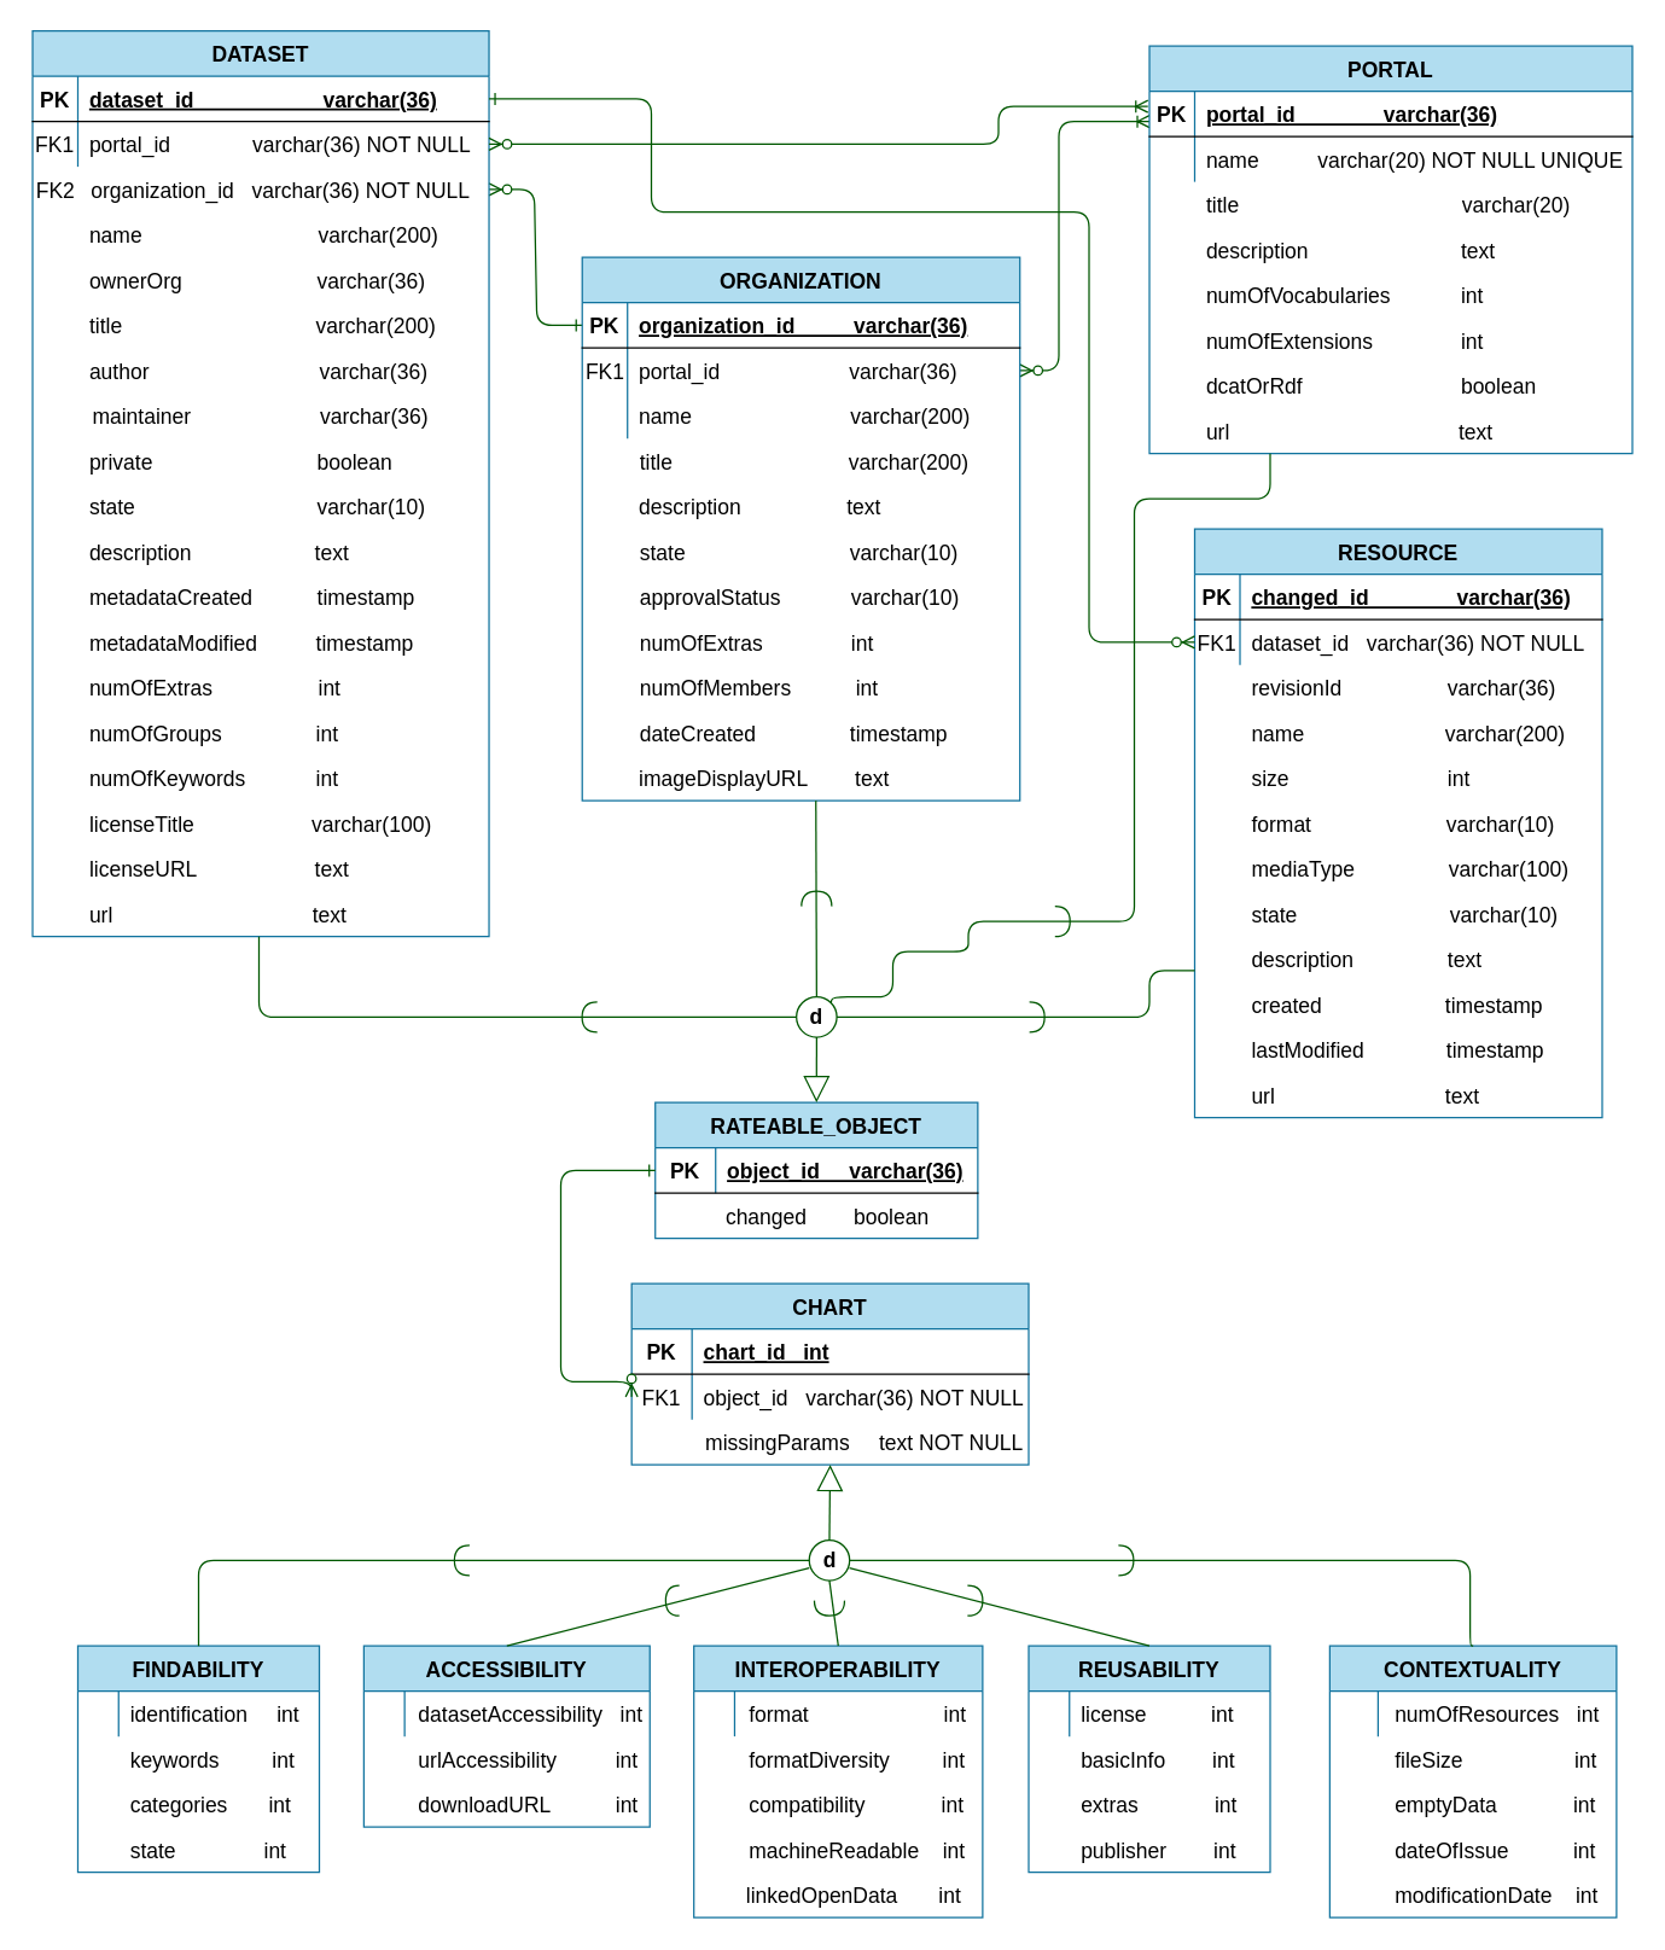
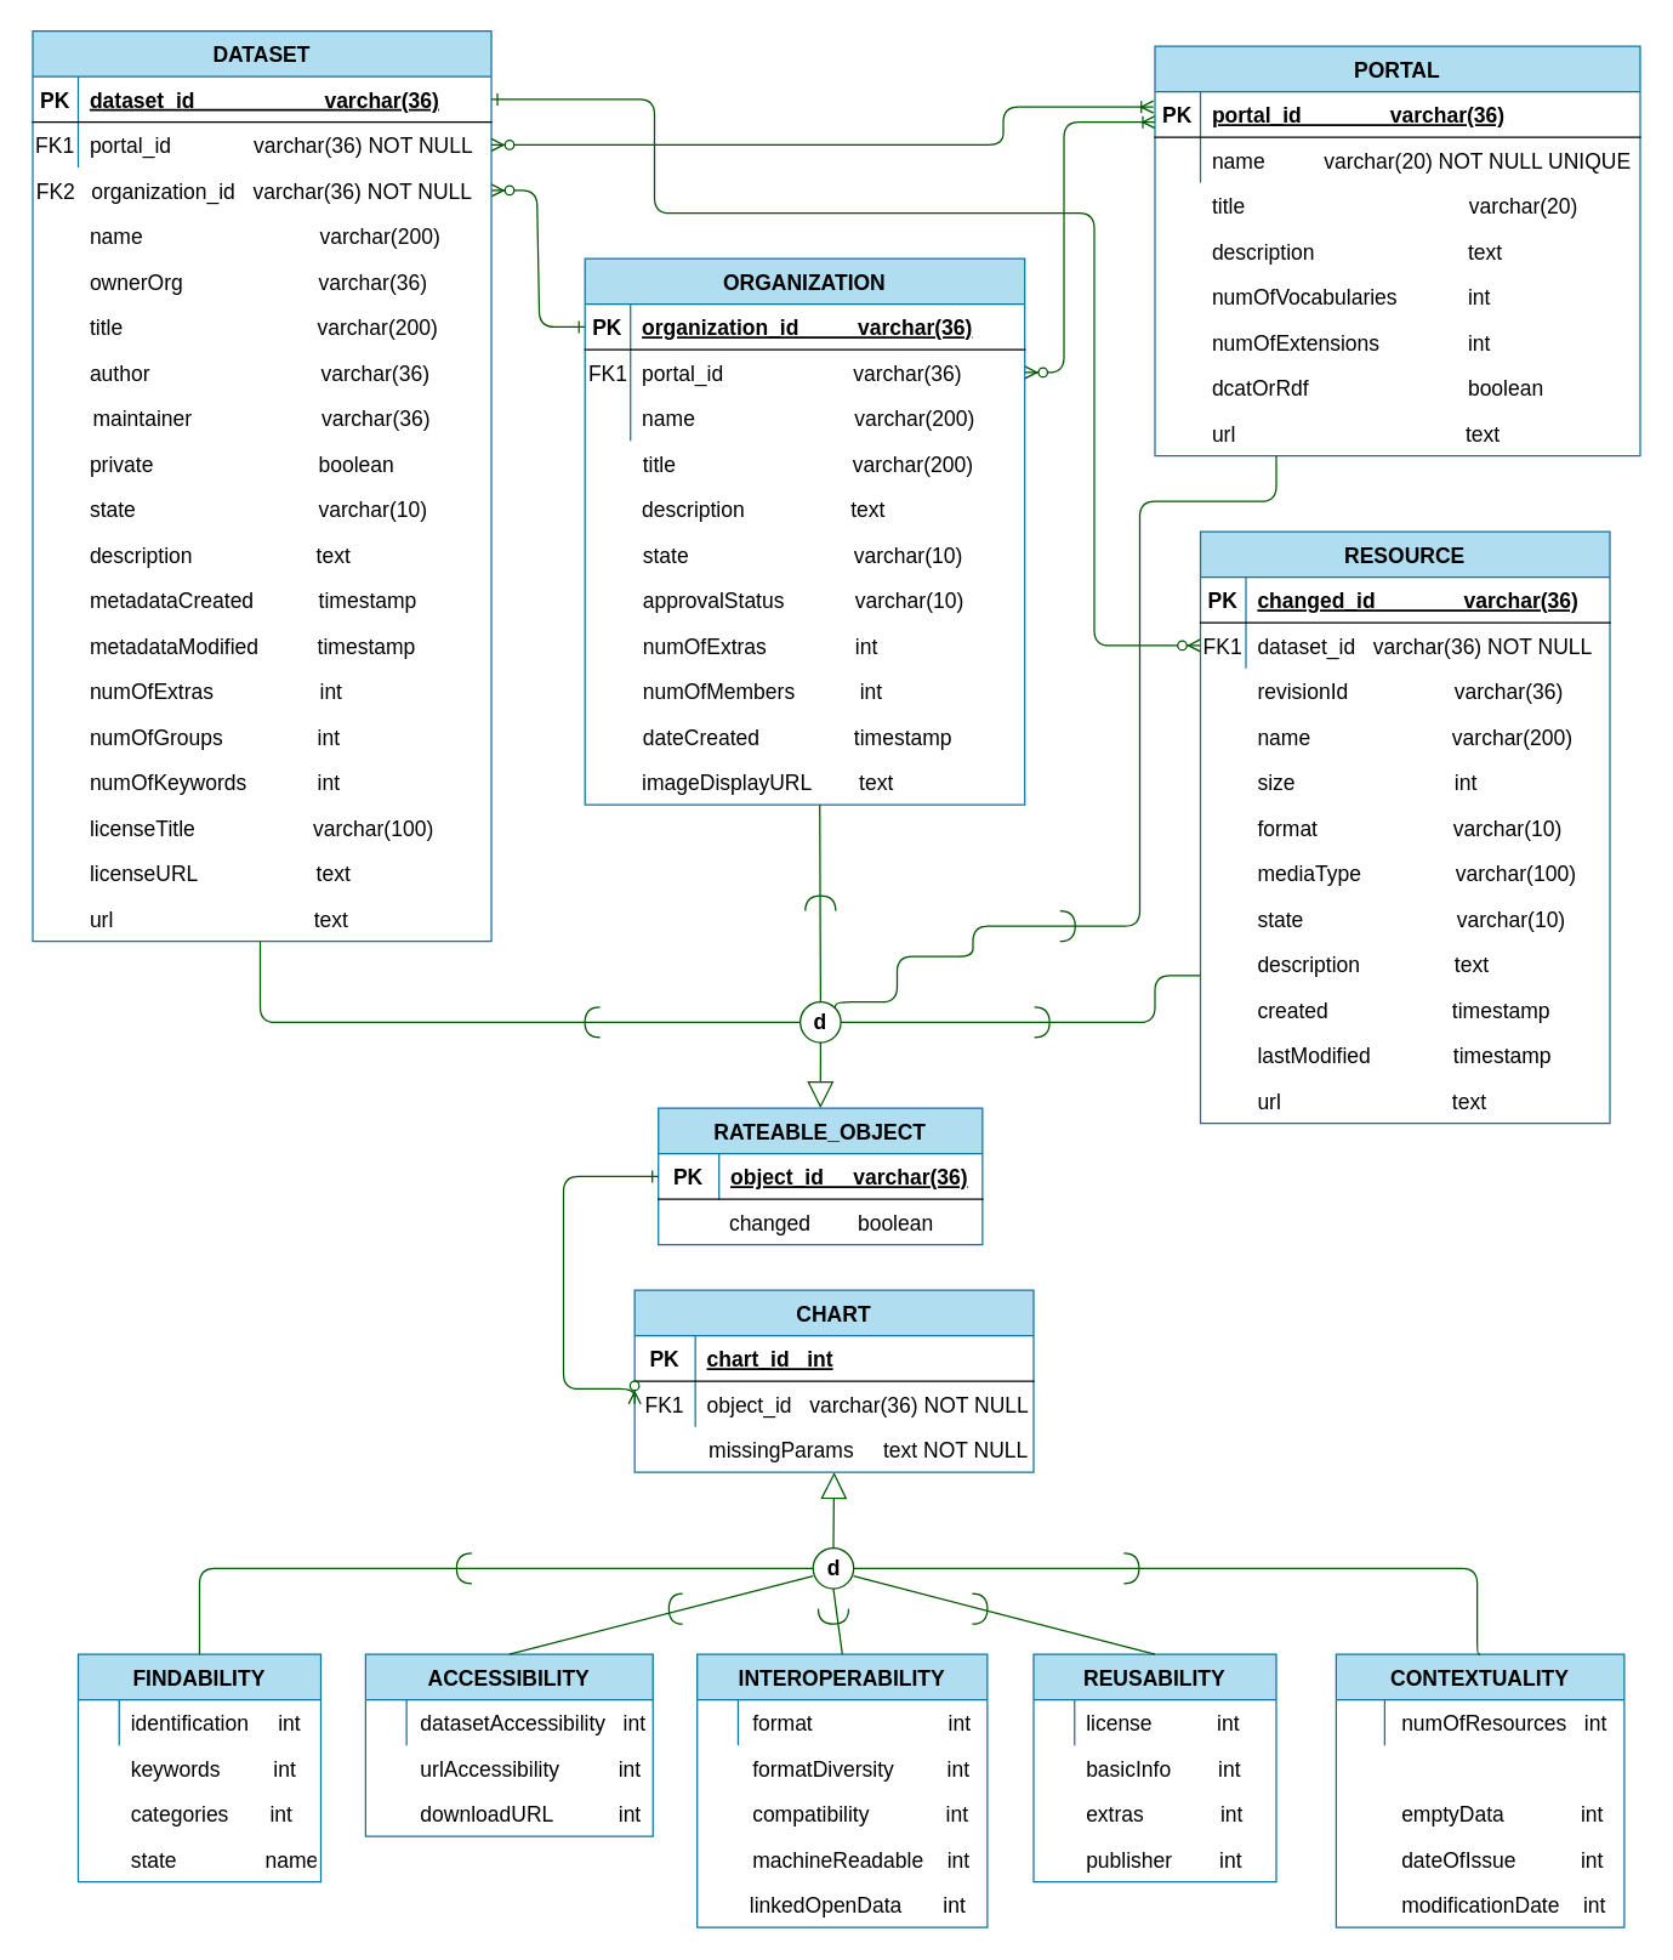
- <mxCell id="111" value="fileSize                   int" style="shape=partialRectangle;overflow=hidden;connectable=0;fillColor=none;top=0;left=0;bottom=0;right=0;align=left;spacingLeft=6;fontSize=14;" parent="1" vertex="1"><mxGeometry x="916" y="1150" width="154.5" height="30" as="geometry" /></mxCell>
- <mxCell id="82" value="state               int" style="shape=partialRectangle;overflow=hidden;connectable=0;fillColor=none;top=0;left=0;bottom=0;right=0;align=left;spacingLeft=6;fontSize=14;" parent="1" vertex="1"><mxGeometry x="78" y="1210" width="130" height="30" as="geometry" /></mxCell>
+ <mxCell id="82" value="state               name" style="shape=partialRectangle;overflow=hidden;connectable=0;fillColor=none;top=0;left=0;bottom=0;right=0;align=left;spacingLeft=6;fontSize=14;" parent="1" vertex="1"><mxGeometry x="78" y="1210" width="130" height="30" as="geometry" /></mxCell>
